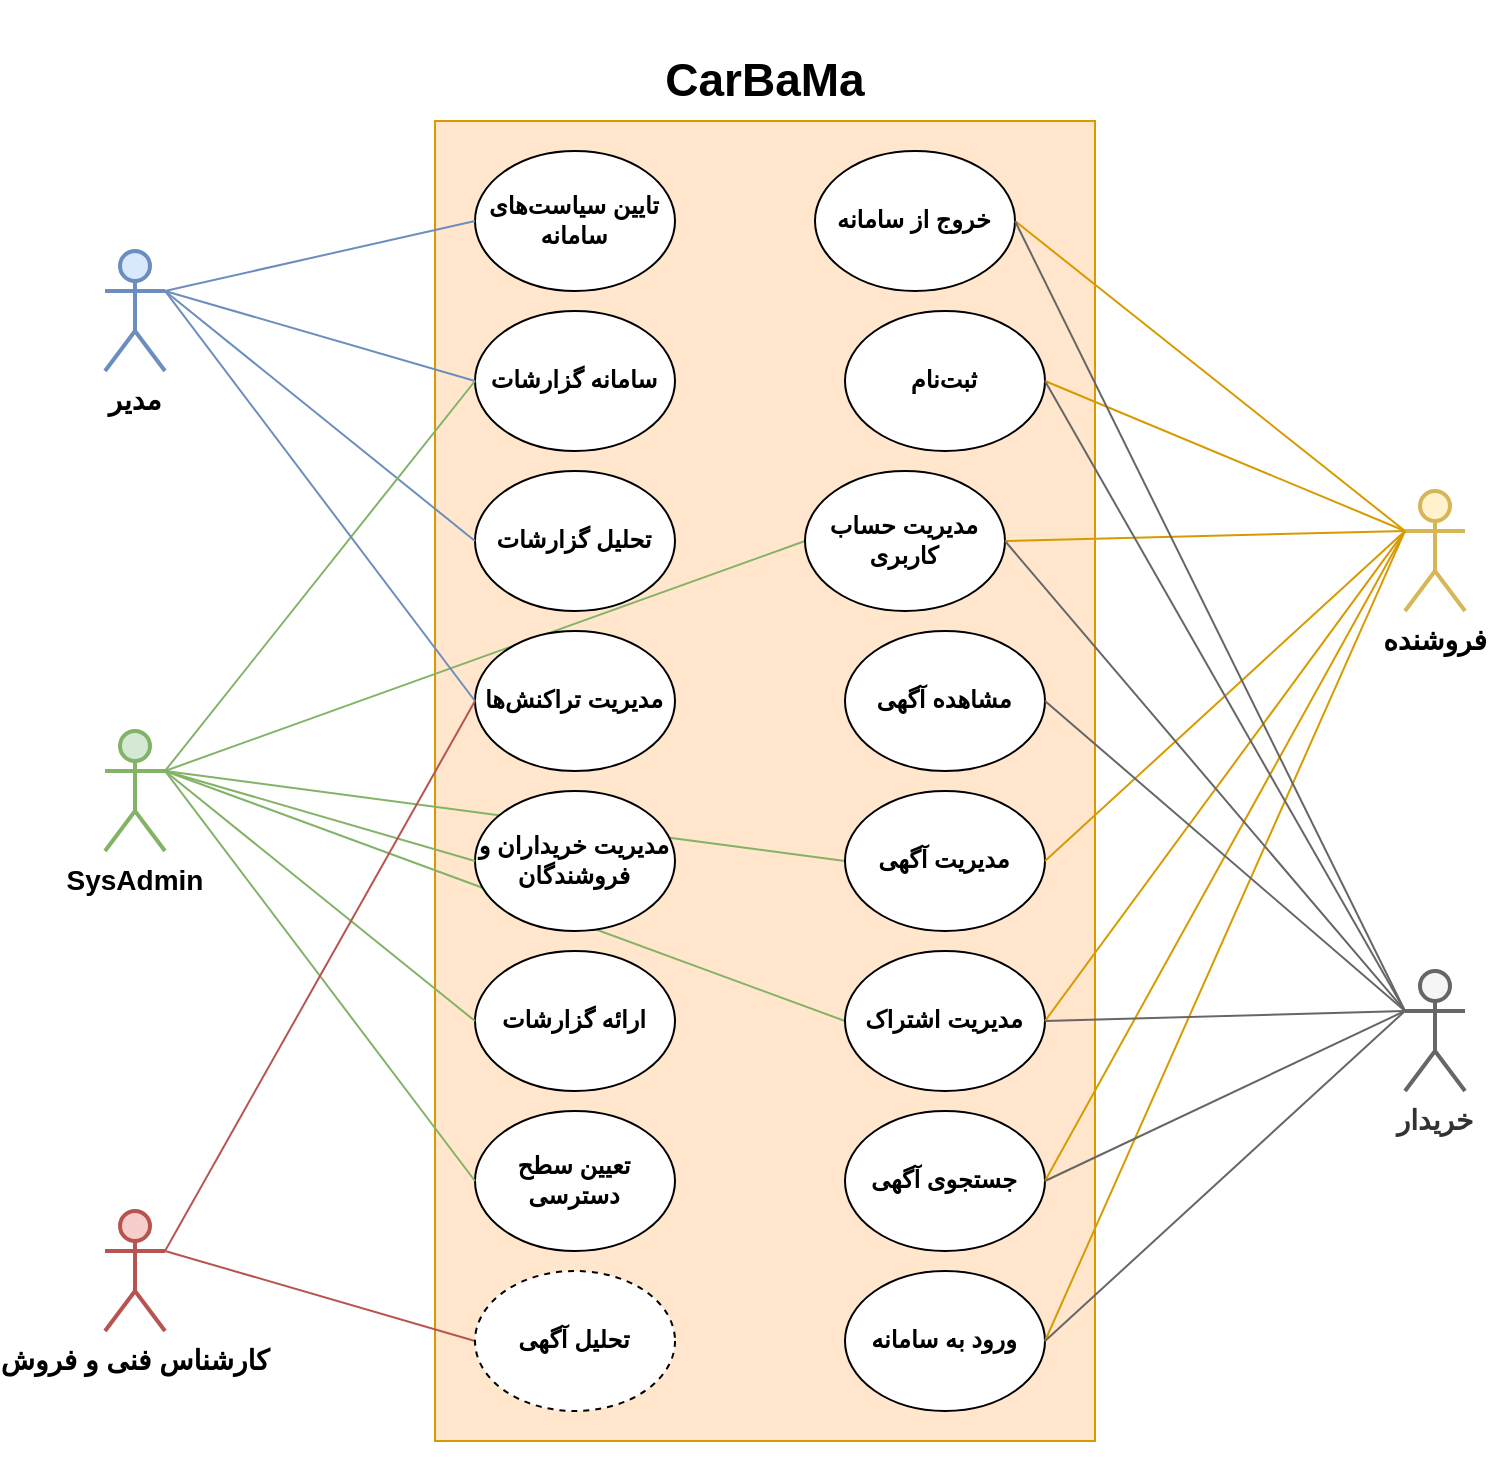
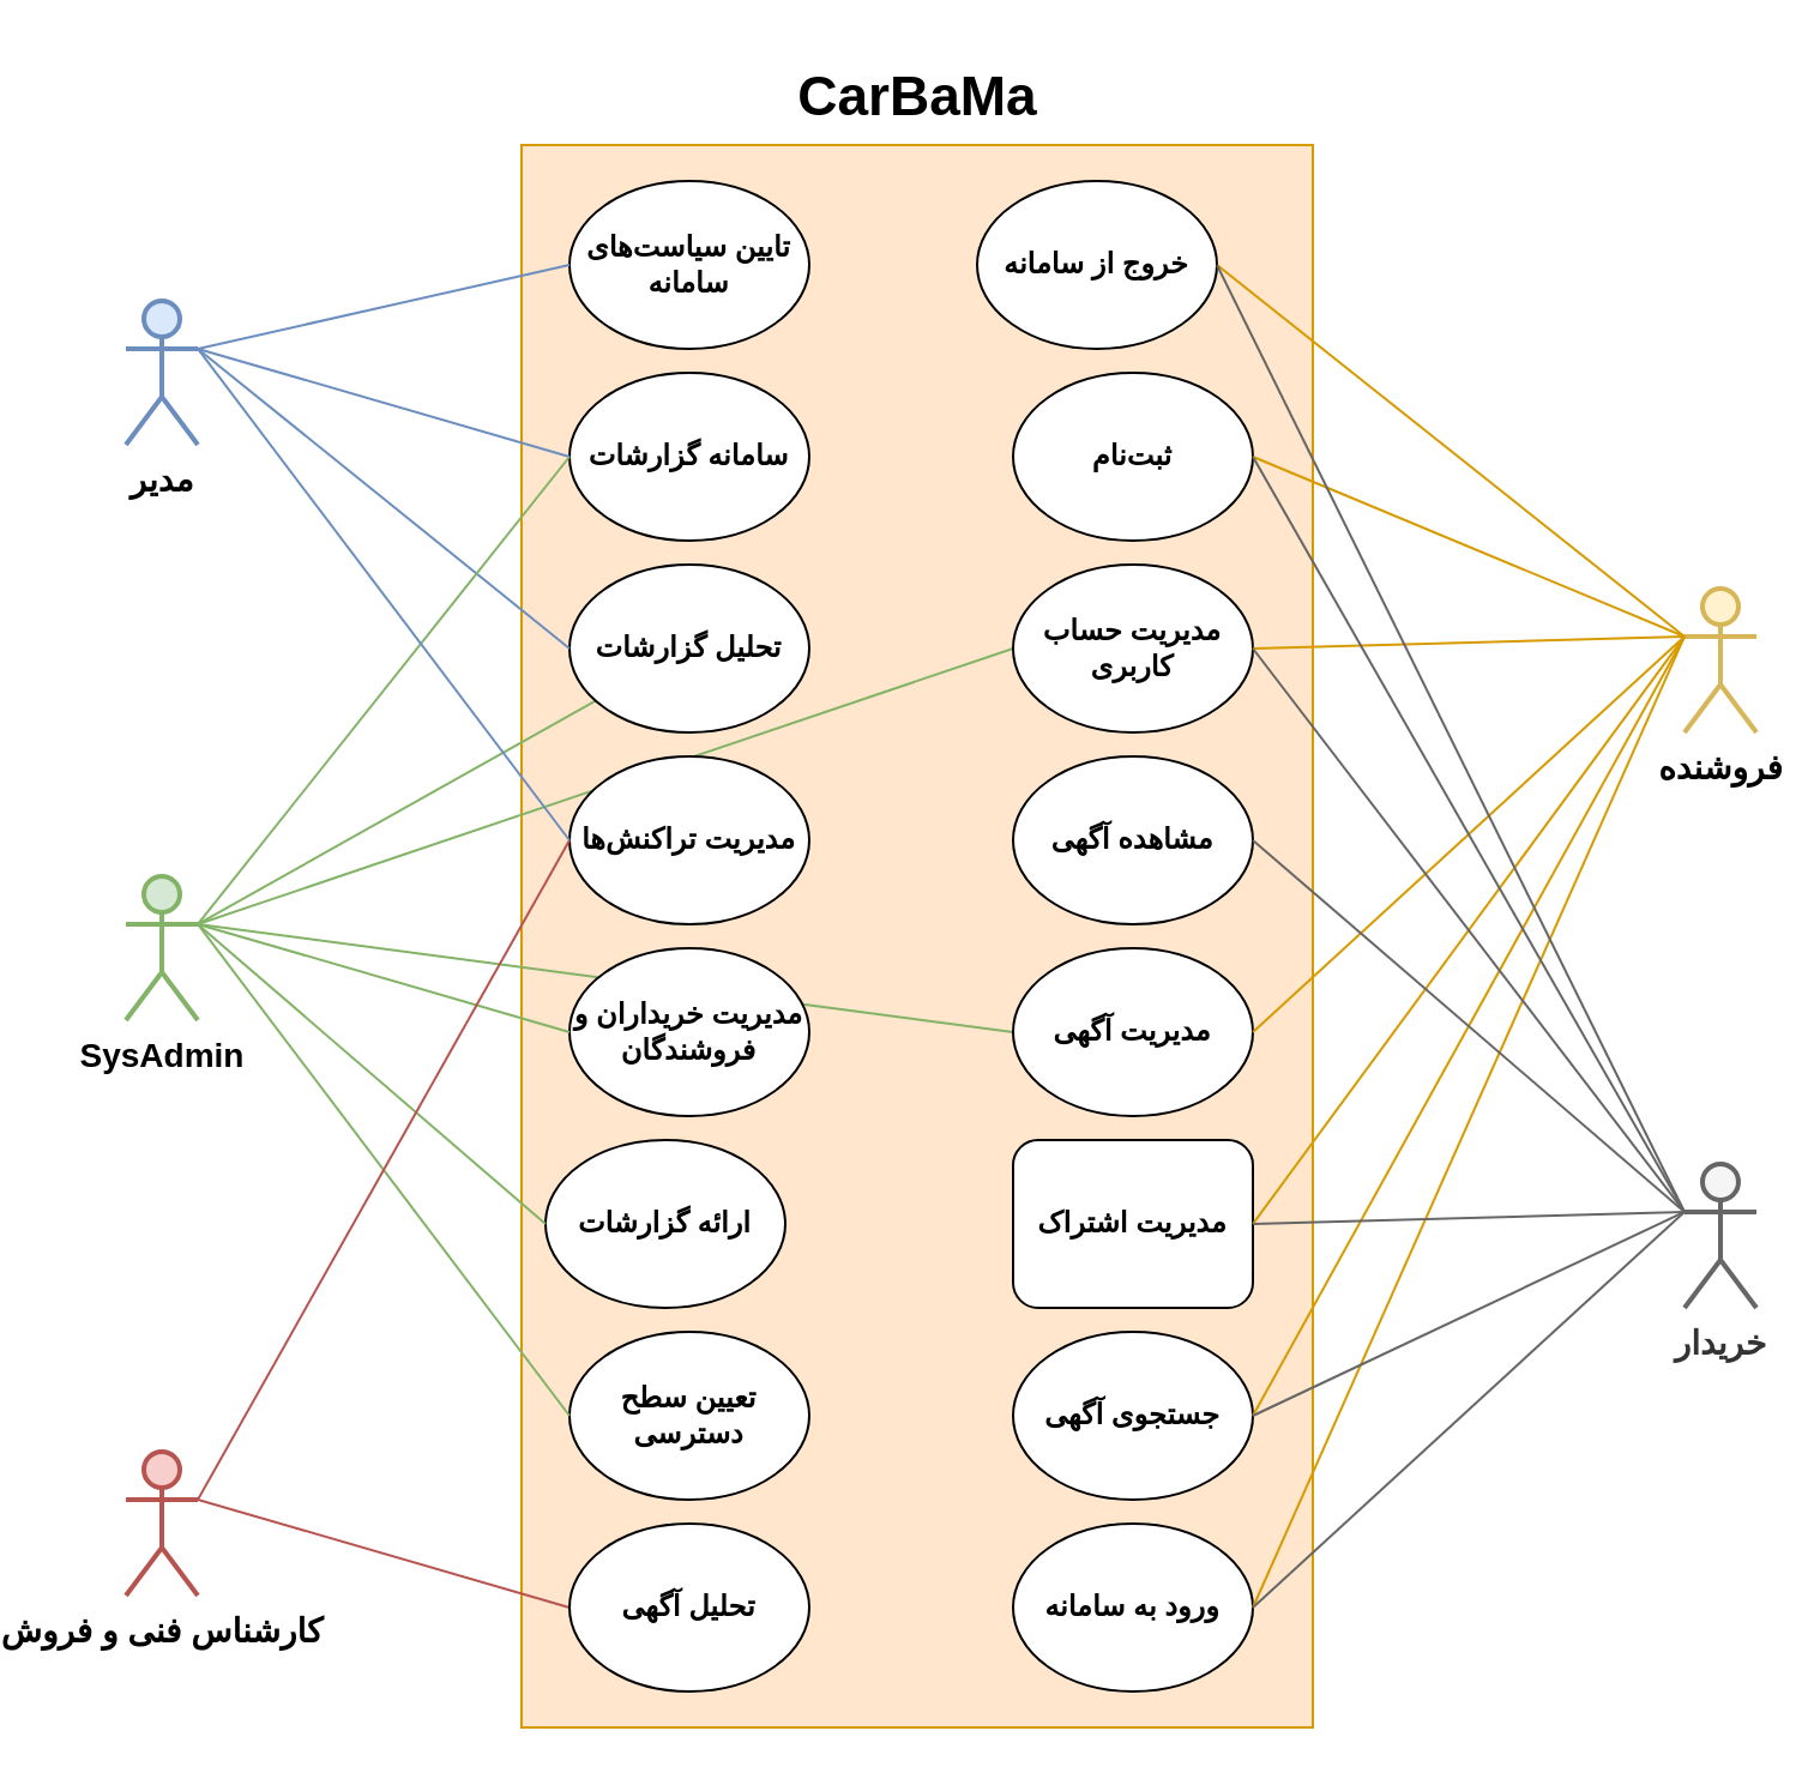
- <mxCell id="11" value="&lt;b&gt;مدیریت حساب کاربری&lt;/b&gt;" style="ellipse;whiteSpace=wrap;html=1;strokeColor=#000000;strokeWidth=1;gradientColor=none;" parent="1" vertex="1"><mxGeometry x="370" y="235" width="100" height="70" as="geometry" /></mxCell>
+ <mxCell id="11" value="&lt;b&gt;مدیریت حساب کاربری&lt;/b&gt;" style="ellipse;whiteSpace=wrap;html=1;strokeColor=#000000;strokeWidth=1;gradientColor=none;" parent="1" vertex="1"><mxGeometry x="390" y="235" width="100" height="70" as="geometry" /></mxCell>
- <mxCell id="6" value="" style="endArrow=none;html=1;rounded=0;entryX=0;entryY=0.5;entryDx=0;entryDy=0;exitX=1;exitY=0.333;exitDx=0;exitDy=0;exitPerimeter=0;fillColor=#d5e8d4;strokeColor=#82b366;" edge="1" parent="1" source="9" target="27"><mxGeometry width="50" height="50" relative="1" as="geometry"><mxPoint x="370" y="405" as="sourcePoint" /><mxPoint x="420" y="355" as="targetPoint" /></mxGeometry></mxCell>
+ <mxCell id="6" value="" style="endArrow=none;html=1;rounded=0;exitX=1;exitY=0.333;exitDx=0;exitDy=0;exitPerimeter=0;fillColor=#d5e8d4;strokeColor=#82b366;" edge="1" parent="1" source="9" target="21"><mxGeometry width="50" height="50" relative="1" as="geometry"><mxPoint x="370" y="405" as="sourcePoint" /><mxPoint x="420" y="355" as="targetPoint" /></mxGeometry></mxCell>
- <mxCell id="15" value="&lt;b&gt;ارائه گزارشات&lt;br&gt;&lt;/b&gt;" style="ellipse;whiteSpace=wrap;html=1;strokeColor=#000000;strokeWidth=1;gradientColor=none;" parent="1" vertex="1"><mxGeometry x="205" y="475" width="100" height="70" as="geometry" /></mxCell>
+ <mxCell id="15" value="&lt;b&gt;ارائه گزارشات&lt;br&gt;&lt;/b&gt;" style="ellipse;whiteSpace=wrap;html=1;strokeColor=#000000;strokeWidth=1;gradientColor=none;" parent="1" vertex="1"><mxGeometry x="195" y="475" width="100" height="70" as="geometry" /></mxCell>
- <mxCell id="27" value="&lt;b&gt;مدیریت اشتراک&lt;/b&gt;" style="ellipse;whiteSpace=wrap;html=1;strokeColor=#000000;strokeWidth=1;gradientColor=none;" vertex="1" parent="1"><mxGeometry x="390" y="475" width="100" height="70" as="geometry" /></mxCell>
+ <mxCell id="27" value="&lt;b&gt;مدیریت اشتراک&lt;/b&gt;" style="whiteSpace=wrap;html=1;strokeColor=#000000;strokeWidth=1;gradientColor=none;rounded=1;" vertex="1" parent="1"><mxGeometry x="390" y="475" width="100" height="70" as="geometry" /></mxCell>
- <mxCell id="28" value="&lt;b&gt;تحلیل آگهی&lt;/b&gt;" style="ellipse;whiteSpace=wrap;html=1;strokeColor=#000000;strokeWidth=1;gradientColor=none;dashed=1;" vertex="1" parent="1"><mxGeometry x="205" y="635" width="100" height="70" as="geometry" /></mxCell>
+ <mxCell id="28" value="&lt;b&gt;تحلیل آگهی&lt;/b&gt;" style="ellipse;whiteSpace=wrap;html=1;strokeColor=#000000;strokeWidth=1;gradientColor=none;" vertex="1" parent="1"><mxGeometry x="205" y="635" width="100" height="70" as="geometry" /></mxCell>
